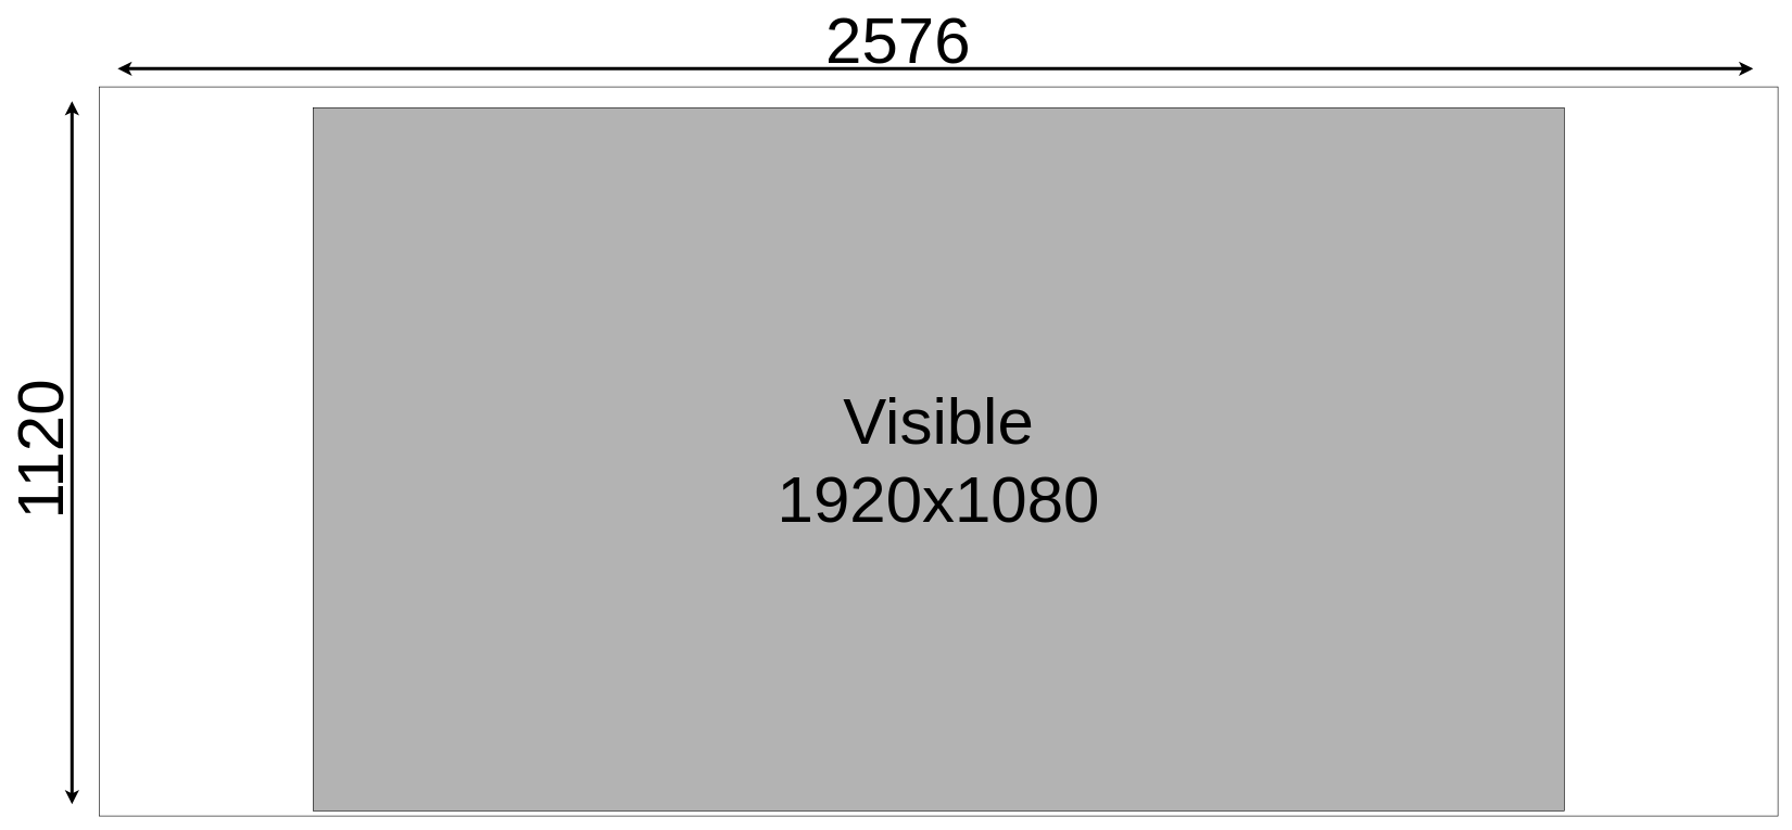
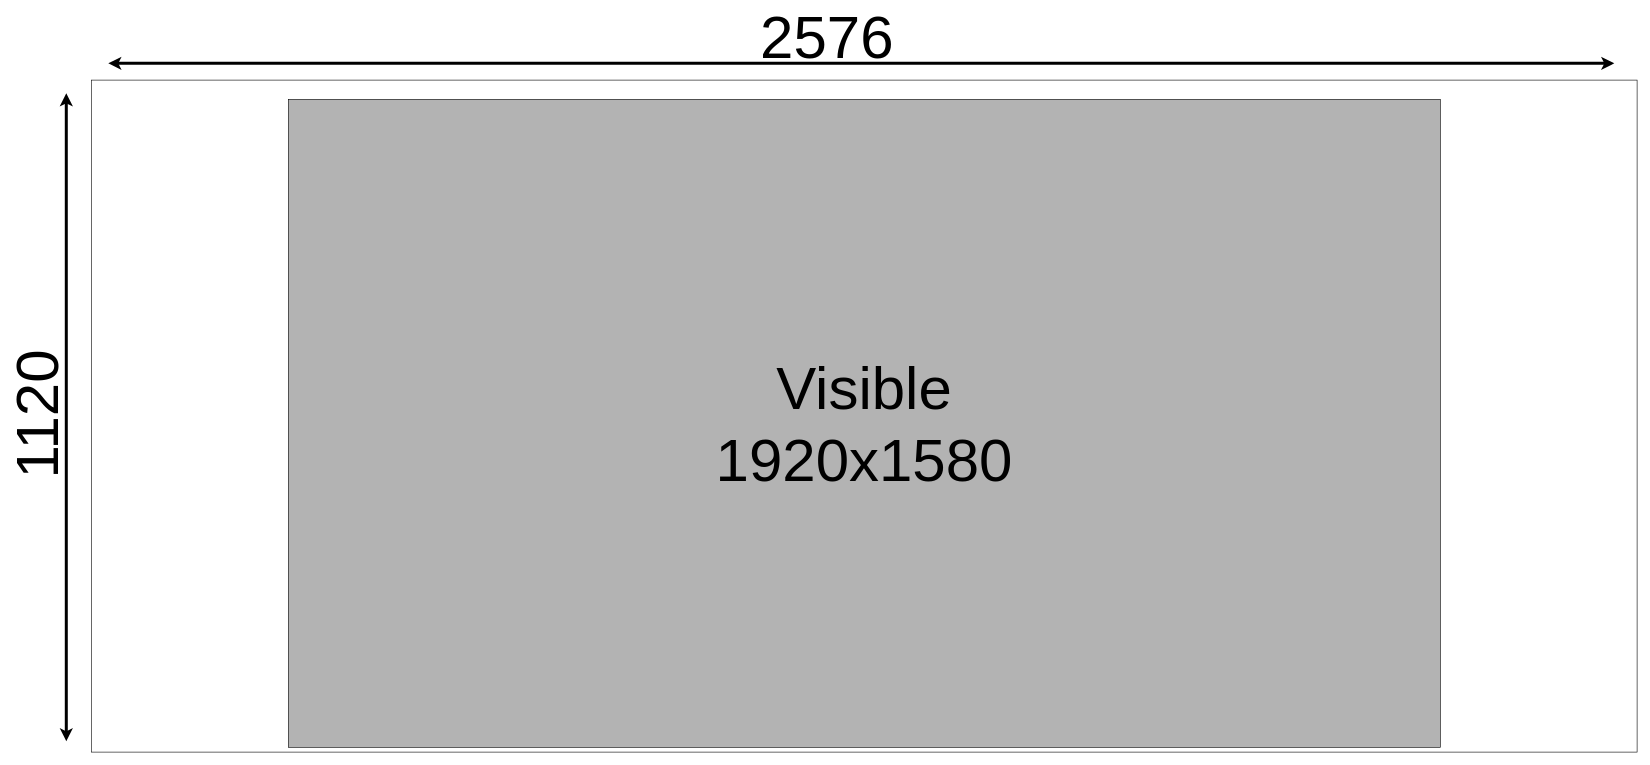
- <mxCell id="3" value="&lt;font style=&quot;font-size: 100px;&quot;&gt;Visible&lt;br&gt;1920x1080&lt;br&gt;&lt;/font&gt;" style="rounded=0;whiteSpace=wrap;html=1;fillColor=#B3B3B3;" parent="1" vertex="1"><mxGeometry width="1920" height="1080" as="geometry" x="470" y="140" /></mxCell>
+ <mxCell id="3" value="&lt;font style=&quot;font-size: 100px;&quot;&gt;Visible&lt;br&gt;1920x1580&lt;br&gt;&lt;/font&gt;" style="rounded=0;whiteSpace=wrap;html=1;fillColor=#B3B3B3;" parent="1" vertex="1"><mxGeometry width="1920" height="1080" as="geometry" x="470" y="140" /></mxCell>
